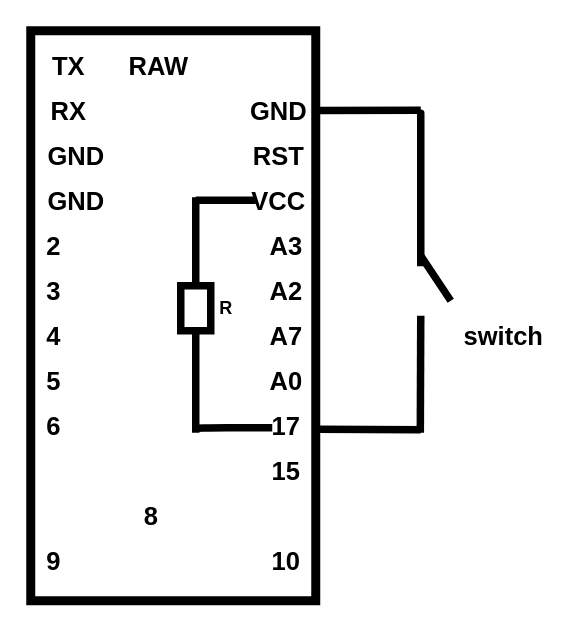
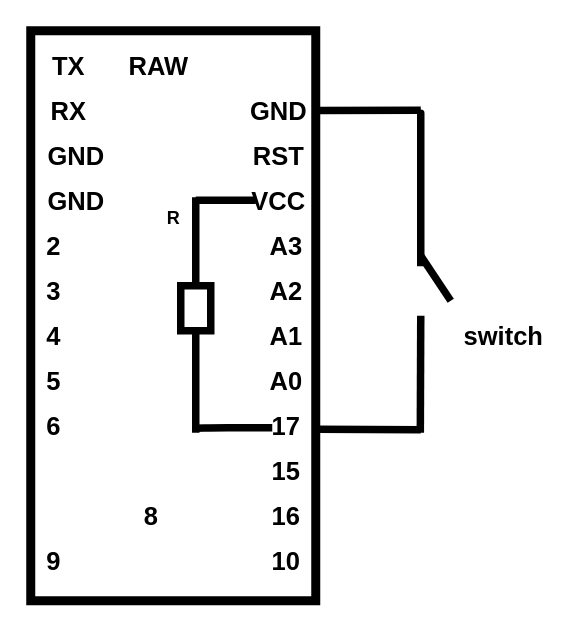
- <mxCell id="28" value="R" style="text;html=1;align=center;verticalAlign=middle;resizable=0;points=[];autosize=1;strokeWidth=5;fontStyle=1" vertex="1" parent="1"><mxGeometry x="140" y="195" width="20" height="20" as="geometry" /></mxCell>
+ <mxCell id="28" value="R" style="text;html=1;align=center;verticalAlign=middle;resizable=0;points=[];autosize=1;strokeWidth=5;fontStyle=1" vertex="1" parent="1"><mxGeometry x="105" y="135" width="20" height="20" as="geometry" /></mxCell>
- <mxCell id="8" value="A7" style="text;html=1;align=center;verticalAlign=middle;resizable=0;points=[];autosize=1;fontStyle=1;fontSize=17;" vertex="1" parent="1"><mxGeometry x="170" y="210" width="40" height="30" as="geometry" /></mxCell>
+ <mxCell id="8" value="A1" style="text;html=1;align=center;verticalAlign=middle;resizable=0;points=[];autosize=1;fontStyle=1;fontSize=17;" vertex="1" parent="1"><mxGeometry x="170" y="210" width="40" height="30" as="geometry" /></mxCell>
+ <mxCell id="4" value="16" style="text;html=1;align=center;verticalAlign=middle;resizable=0;points=[];autosize=1;fontStyle=1;fontSize=17;" vertex="1" parent="1"><mxGeometry x="175" y="330" width="30" height="30" as="geometry" /></mxCell>
